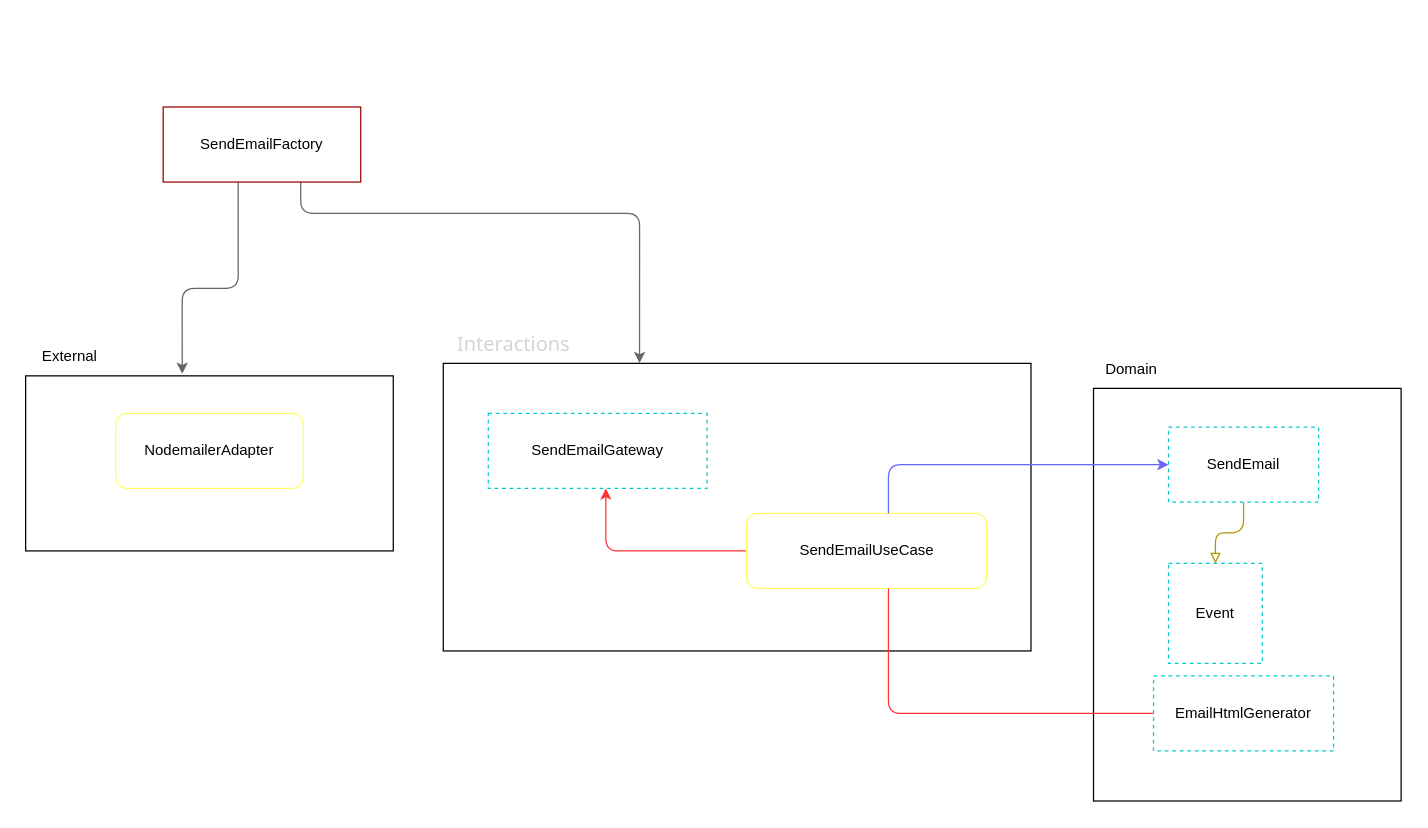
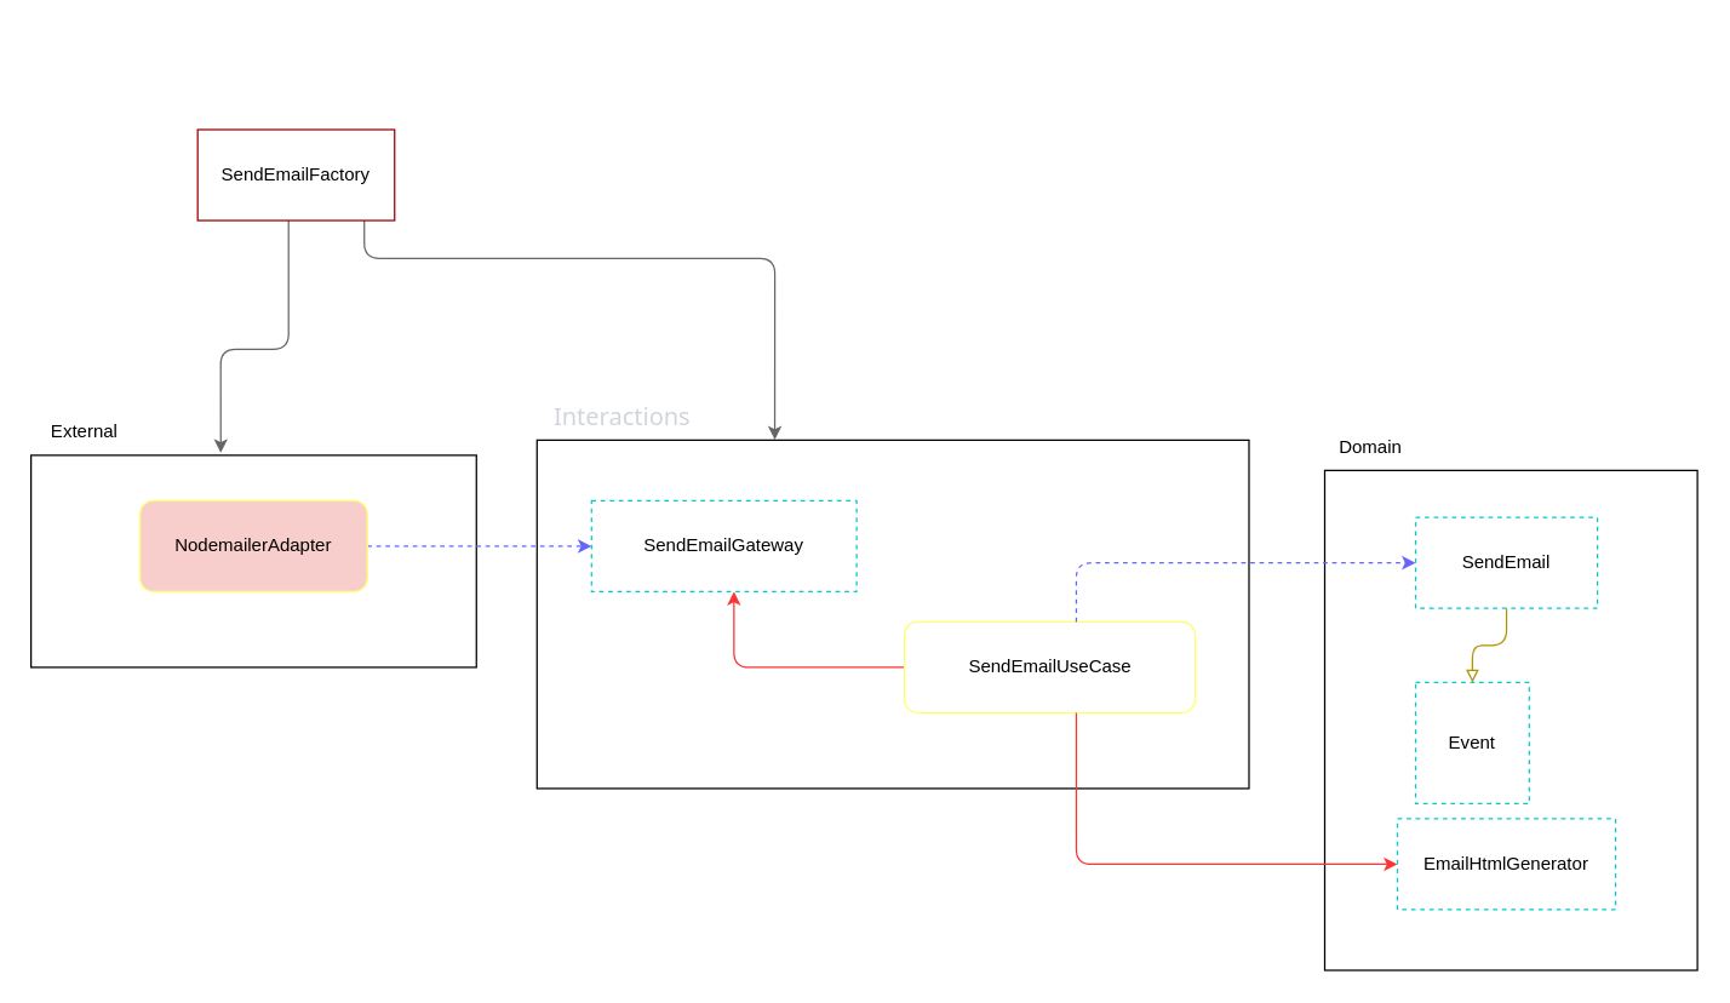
- <mxCell id="20" value="SendEmailFactory" style="rounded=0;whiteSpace=wrap;html=1;strokeColor=#990000;gradientColor=none;" parent="1" vertex="1"><mxGeometry x="130" y="85" width="158" height="60" as="geometry" /></mxCell>
+ <mxCell id="20" value="SendEmailFactory" style="rounded=0;whiteSpace=wrap;html=1;strokeColor=#990000;gradientColor=none;" parent="1" vertex="1"><mxGeometry x="130" y="85" width="130" height="60" as="geometry" /></mxCell>
- <mxCell id="15" value="NodemailerAdapter" style="rounded=1;whiteSpace=wrap;html=1;strokeColor=#FFFF66;" parent="1" vertex="1"><mxGeometry x="92" y="330" width="150" height="60" as="geometry" /></mxCell>
+ <mxCell id="15" value="NodemailerAdapter" style="rounded=1;whiteSpace=wrap;html=1;strokeColor=#FFFF66;fillColor=#f8cecc;" parent="1" vertex="1"><mxGeometry x="92" y="330" width="150" height="60" as="geometry" /></mxCell>
+ <mxCell id="14" style="edgeStyle=orthogonalEdgeStyle;html=1;strokeColor=#6666FF;fillColor=#a20025;dashed=1;" parent="1" source="15" target="6" edge="1"><mxGeometry relative="1" as="geometry"><Array as="points"><mxPoint x="320" y="360" /><mxPoint x="320" y="360" /></Array></mxGeometry></mxCell>
- <mxCell id="11" style="edgeStyle=orthogonalEdgeStyle;html=1;entryX=0;entryY=0.5;entryDx=0;entryDy=0;strokeColor=#6666FF;fillColor=#a20025;dashed=0;" parent="1" source="4" target="10" edge="1"><mxGeometry relative="1" as="geometry"><Array as="points"><mxPoint x="710" y="371" /></Array></mxGeometry></mxCell>
+ <mxCell id="11" style="edgeStyle=orthogonalEdgeStyle;html=1;entryX=0;entryY=0.5;entryDx=0;entryDy=0;strokeColor=#6666FF;fillColor=#a20025;dashed=1;" parent="1" source="4" target="10" edge="1"><mxGeometry relative="1" as="geometry"><Array as="points"><mxPoint x="710" y="371" /></Array></mxGeometry></mxCell>
- <mxCell id="23" style="edgeStyle=orthogonalEdgeStyle;html=1;strokeColor=#ff3333;endArrow=none;" parent="1" source="4" target="22" edge="1"><mxGeometry relative="1" as="geometry"><Array as="points"><mxPoint x="710" y="570" /></Array></mxGeometry></mxCell>
+ <mxCell id="23" style="edgeStyle=orthogonalEdgeStyle;html=1;strokeColor=#ff3333;" parent="1" source="4" target="22" edge="1"><mxGeometry relative="1" as="geometry"><Array as="points"><mxPoint x="710" y="570" /></Array></mxGeometry></mxCell>
